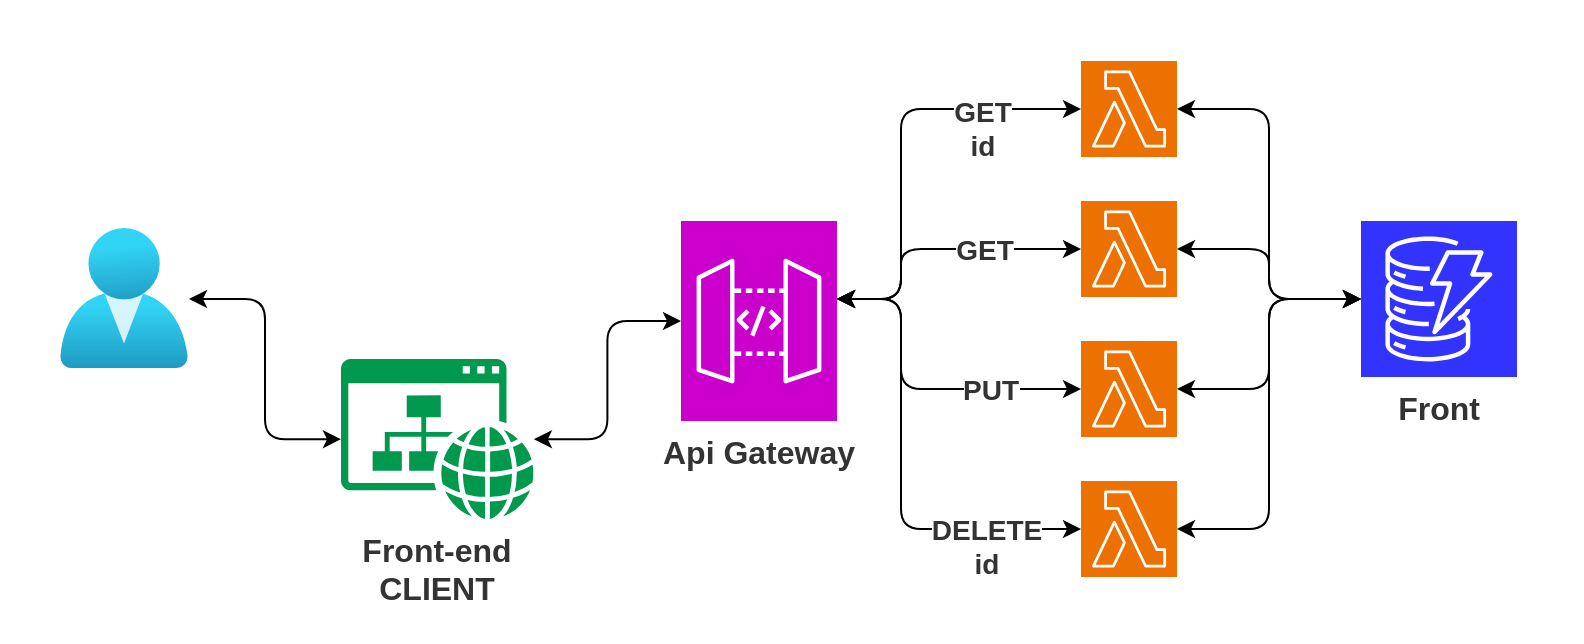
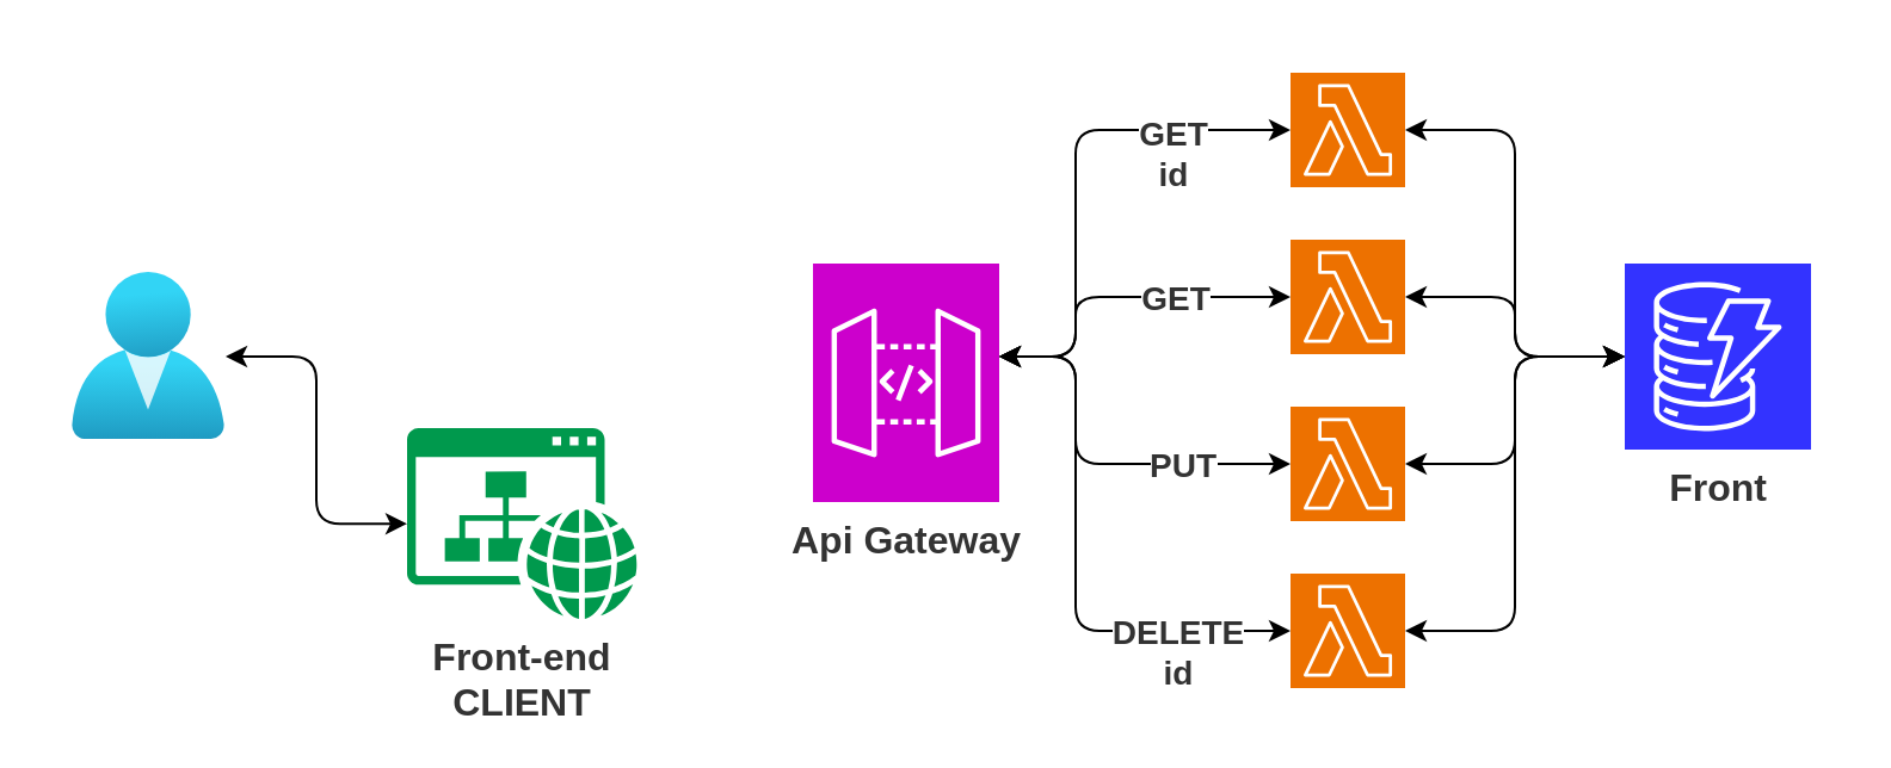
- <mxCell id="23" style="edgeStyle=orthogonalEdgeStyle;html=1;entryX=0;entryY=0.5;entryDx=0;entryDy=0;entryPerimeter=0;fontSize=16;fontColor=#333333;startArrow=classic;startFill=1;endArrow=classic;endFill=1;elbow=vertical;strokeColor=#000000;fontStyle=1" edge="1" parent="1" source="24" target="15"><mxGeometry relative="1" as="geometry" /></mxCell>
